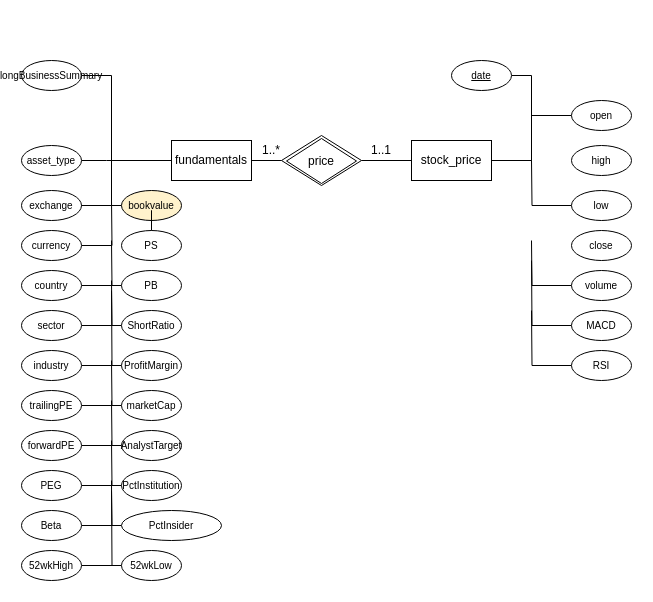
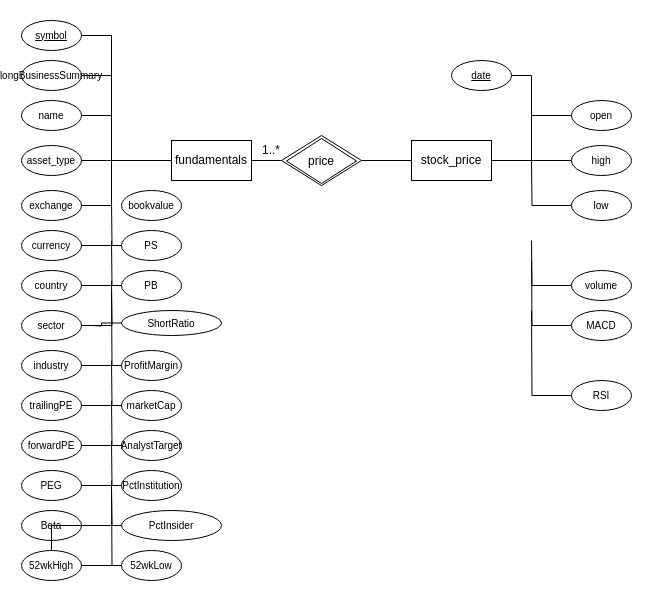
+ <mxCell id="21" value="&lt;u style=&quot;font-size: 10px;&quot;&gt;symbol&lt;/u&gt;" style="ellipse;whiteSpace=wrap;html=1;rounded=0;fontSize=10;" parent="1" vertex="1"><mxGeometry x="20" y="20" width="60" height="30" as="geometry" /></mxCell>
+ <mxCell id="20" style="edgeStyle=orthogonalEdgeStyle;rounded=0;orthogonalLoop=1;jettySize=auto;html=1;endArrow=none;endFill=0;fontSize=10;" parent="1" source="21" target="3" edge="1"><mxGeometry relative="1" as="geometry"><Array as="points"><mxPoint x="110" y="35" /><mxPoint x="110" y="160" /></Array></mxGeometry></mxCell>
+ <mxCell id="25" value="name" style="ellipse;whiteSpace=wrap;html=1;rounded=0;fontSize=10;" parent="1" vertex="1"><mxGeometry x="20" y="100" width="60" height="30" as="geometry" /></mxCell>
+ <mxCell id="24" style="edgeStyle=orthogonalEdgeStyle;rounded=0;orthogonalLoop=1;jettySize=auto;html=1;entryX=0;entryY=0.5;entryDx=0;entryDy=0;endArrow=none;endFill=0;fontSize=10;" parent="1" source="25" target="3" edge="1"><mxGeometry relative="1" as="geometry"><Array as="points"><mxPoint x="110" y="115" /><mxPoint x="110" y="160" /></Array></mxGeometry></mxCell>
- <mxCell id="72" value="1..1" style="text;html=1;strokeColor=none;fillColor=none;align=center;verticalAlign=middle;whiteSpace=wrap;rounded=0;fontSize=12;" parent="1" vertex="1"><mxGeometry x="360" y="140" width="40" height="20" as="geometry" /></mxCell>
+ <mxCell id="5" style="edgeStyle=orthogonalEdgeStyle;rounded=0;orthogonalLoop=1;jettySize=auto;html=1;entryX=1;entryY=0.5;entryDx=0;entryDy=0;endArrow=none;endFill=0;fontSize=10;" parent="1" source="6" target="4" edge="1"><mxGeometry relative="1" as="geometry"><mxPoint x="560" y="150" as="targetPoint" /></mxGeometry></mxCell>
- <mxCell id="59" style="edgeStyle=orthogonalEdgeStyle;rounded=0;orthogonalLoop=1;jettySize=auto;html=1;entryX=1;entryY=0.5;entryDx=0;entryDy=0;endArrow=none;endFill=0;fontSize=10;" parent="1" source="60" target="29" edge="1"><mxGeometry relative="1" as="geometry" /></mxCell>
- <mxCell id="60" value="bookvalue" style="ellipse;whiteSpace=wrap;html=1;rounded=0;fontSize=10;fillColor=#fff2cc;" parent="1" vertex="1"><mxGeometry x="120" y="190" width="60" height="30" as="geometry" /></mxCell>
+ <mxCell id="60" value="bookvalue" style="ellipse;whiteSpace=wrap;html=1;rounded=0;fontSize=10;" parent="1" vertex="1"><mxGeometry x="120" y="190" width="60" height="30" as="geometry" /></mxCell>
- <mxCell id="61" style="edgeStyle=orthogonalEdgeStyle;rounded=0;orthogonalLoop=1;jettySize=auto;html=1;endArrow=none;endFill=0;fontSize=10;" parent="1" source="62" target="60" edge="1"><mxGeometry relative="1" as="geometry" /></mxCell>
+ <mxCell id="61" style="edgeStyle=orthogonalEdgeStyle;rounded=0;orthogonalLoop=1;jettySize=auto;html=1;entryX=1;entryY=0.5;entryDx=0;entryDy=0;endArrow=none;endFill=0;fontSize=10;" parent="1" source="62" target="31" edge="1"><mxGeometry relative="1" as="geometry" /></mxCell>
- <mxCell id="13" value="close" style="ellipse;whiteSpace=wrap;html=1;rounded=0;fontSize=10;" parent="1" vertex="1"><mxGeometry x="570" y="230" width="60" height="30" as="geometry" /></mxCell>
- <mxCell id="66" value="ShortRatio" style="ellipse;whiteSpace=wrap;html=1;rounded=0;fontSize=10;" parent="1" vertex="1"><mxGeometry x="120" y="310" width="60" height="30" as="geometry" /></mxCell>
+ <mxCell id="66" value="ShortRatio" style="ellipse;whiteSpace=wrap;html=1;rounded=0;fontSize=10;" parent="1" vertex="1"><mxGeometry x="120" y="310" width="100" height="25" as="geometry" /></mxCell>
- <mxCell id="19" value="RSI" style="ellipse;whiteSpace=wrap;html=1;rounded=0;fontSize=10;" parent="1" vertex="1"><mxGeometry x="570" y="350" width="60" height="30" as="geometry" /></mxCell>
+ <mxCell id="19" value="RSI" style="ellipse;whiteSpace=wrap;html=1;rounded=0;fontSize=10;" parent="1" vertex="1"><mxGeometry x="570" y="380" width="60" height="30" as="geometry" /></mxCell>
+ <mxCell id="54" value="" style="edgeStyle=orthogonalEdgeStyle;rounded=0;orthogonalLoop=1;jettySize=auto;html=1;endArrow=none;endFill=0;fontSize=10;" parent="1" source="56" target="47" edge="1"><mxGeometry relative="1" as="geometry" /></mxCell>
